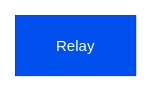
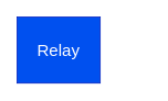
- <mxCell id="2" value="&lt;font style=&quot;font-size: 20px;&quot;&gt;Relay&lt;/font&gt;" style="rounded=0;whiteSpace=wrap;html=1;align=center;fillColor=#0050ef;fontColor=#ffffff;strokeColor=#001DBC;" vertex="1" parent="1"><mxGeometry x="20" y="20" width="160" height="80" as="geometry" /></mxCell>
+ <mxCell id="2" value="&lt;font style=&quot;font-size: 20px;&quot;&gt;Relay&lt;/font&gt;" style="rounded=0;whiteSpace=wrap;html=1;align=center;fillColor=#0050ef;fontColor=#ffffff;strokeColor=#001DBC;" vertex="1" parent="1"><mxGeometry x="20" y="20" width="100" height="80" as="geometry" /></mxCell>
